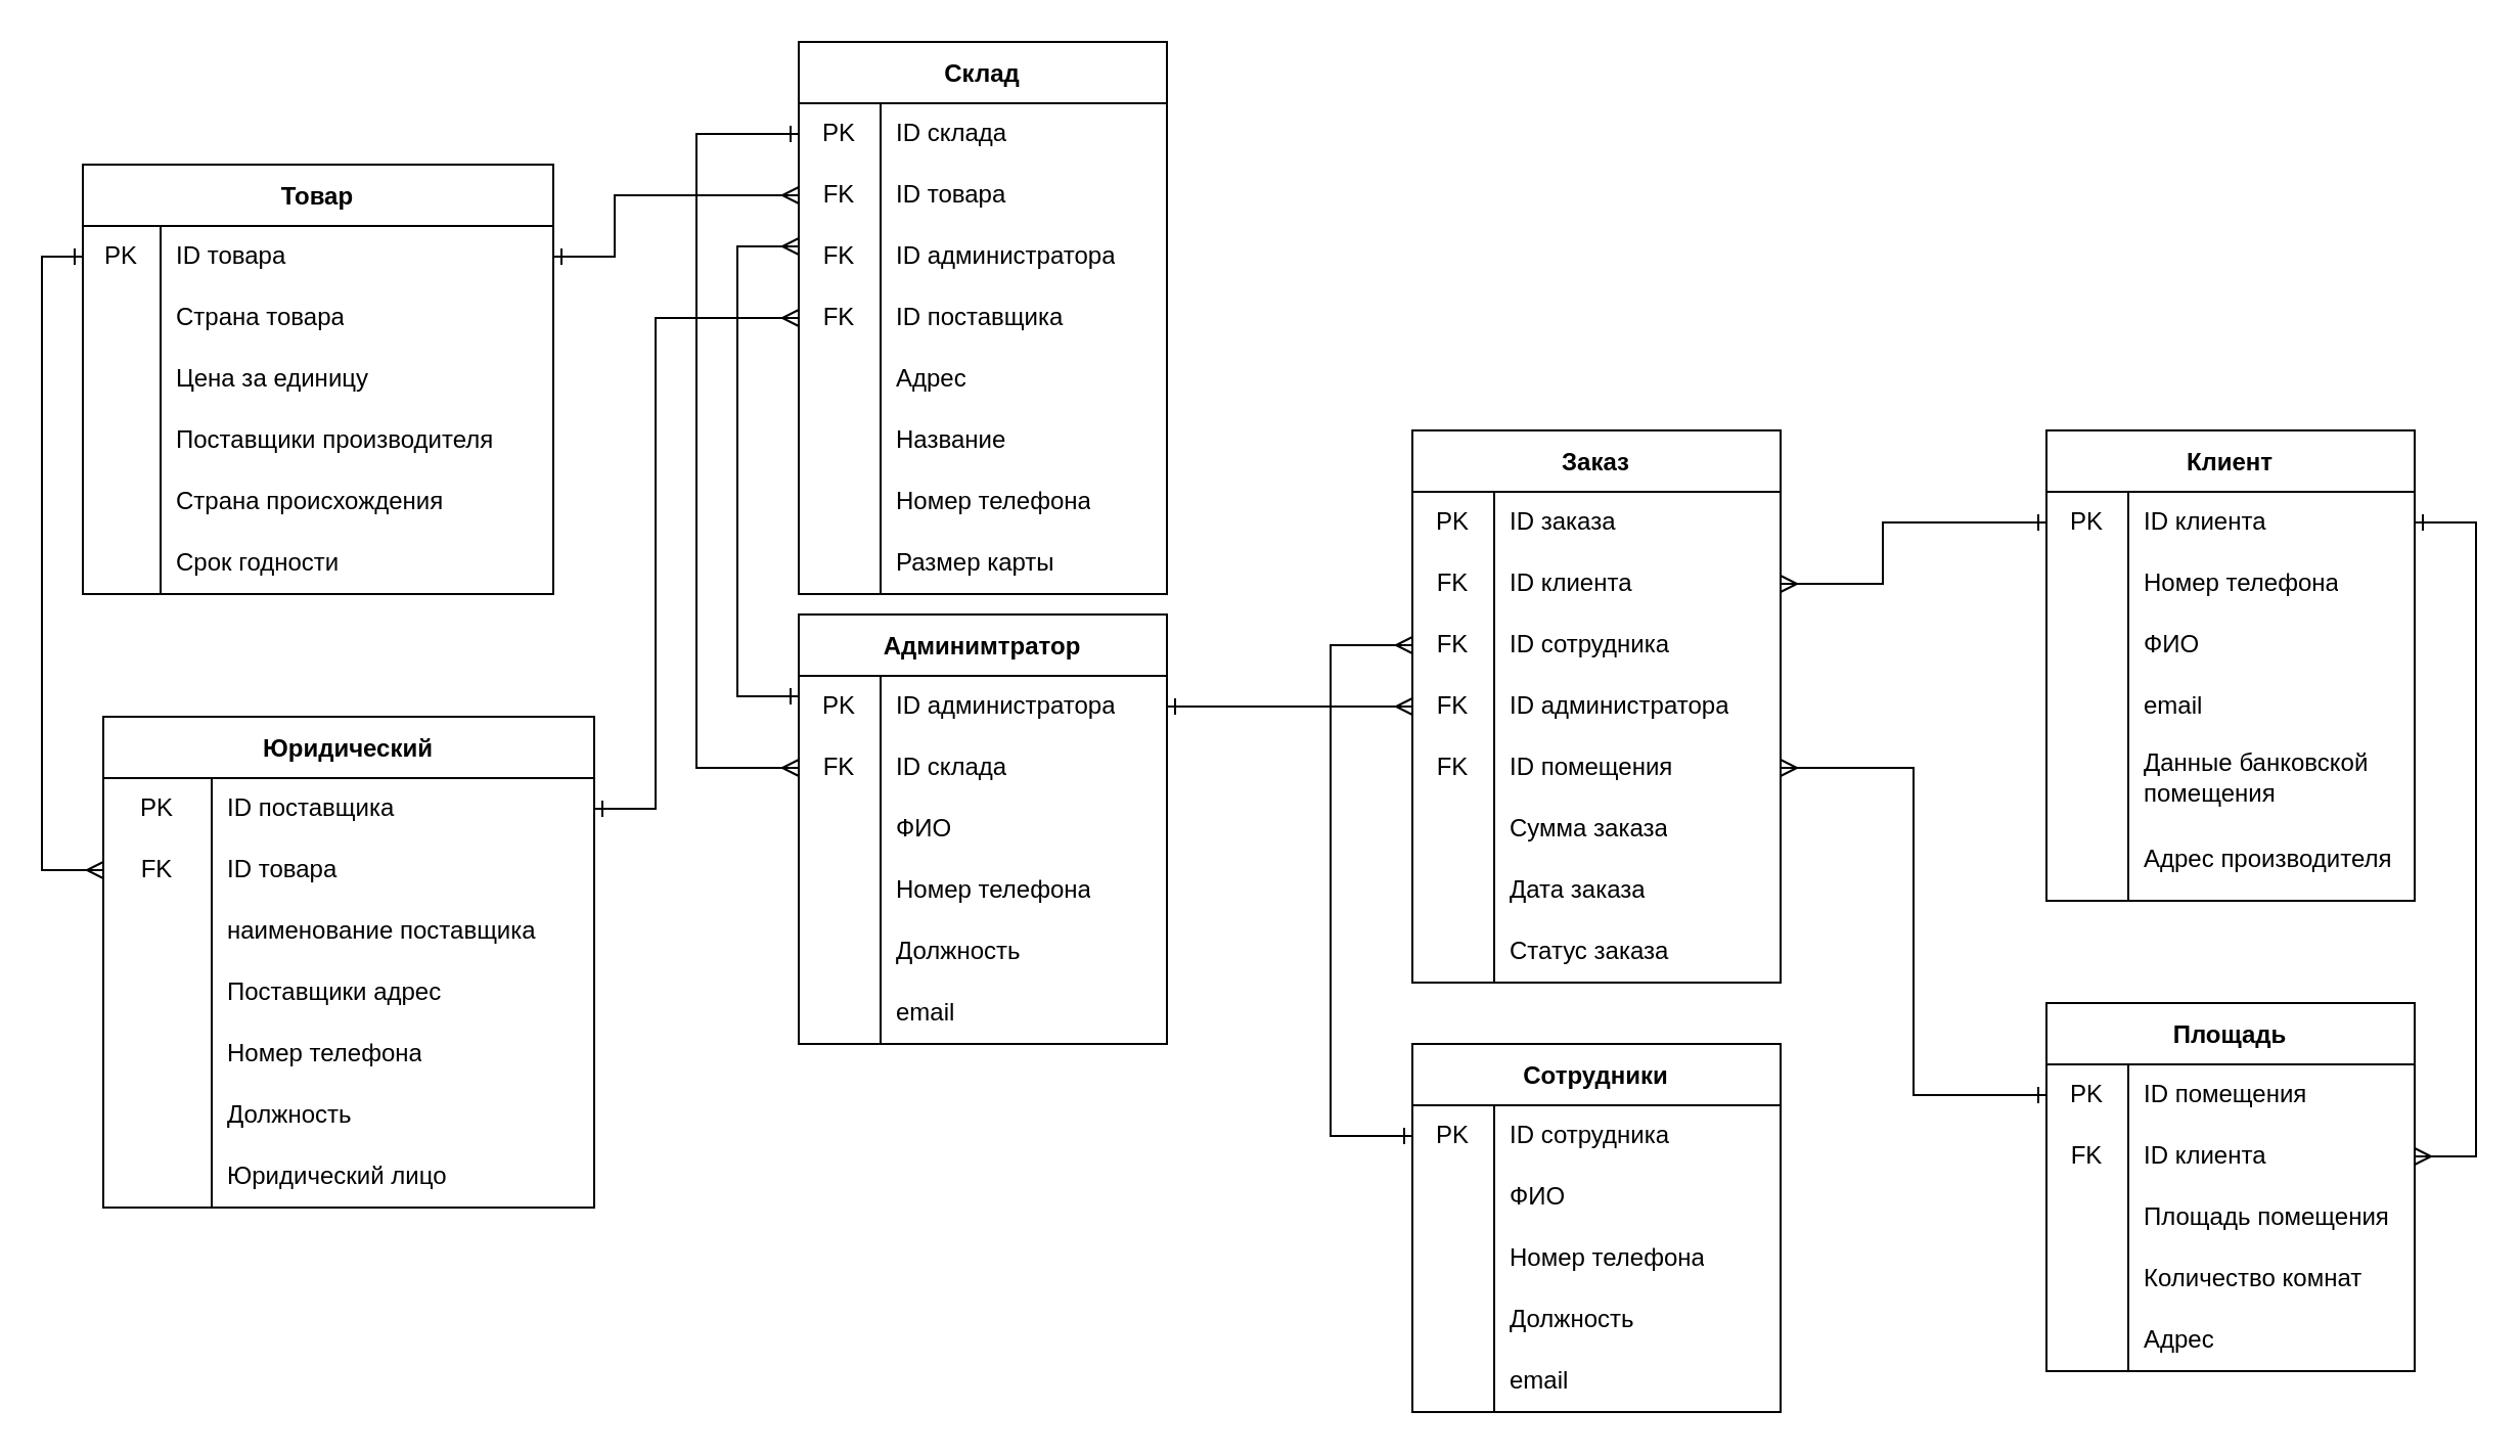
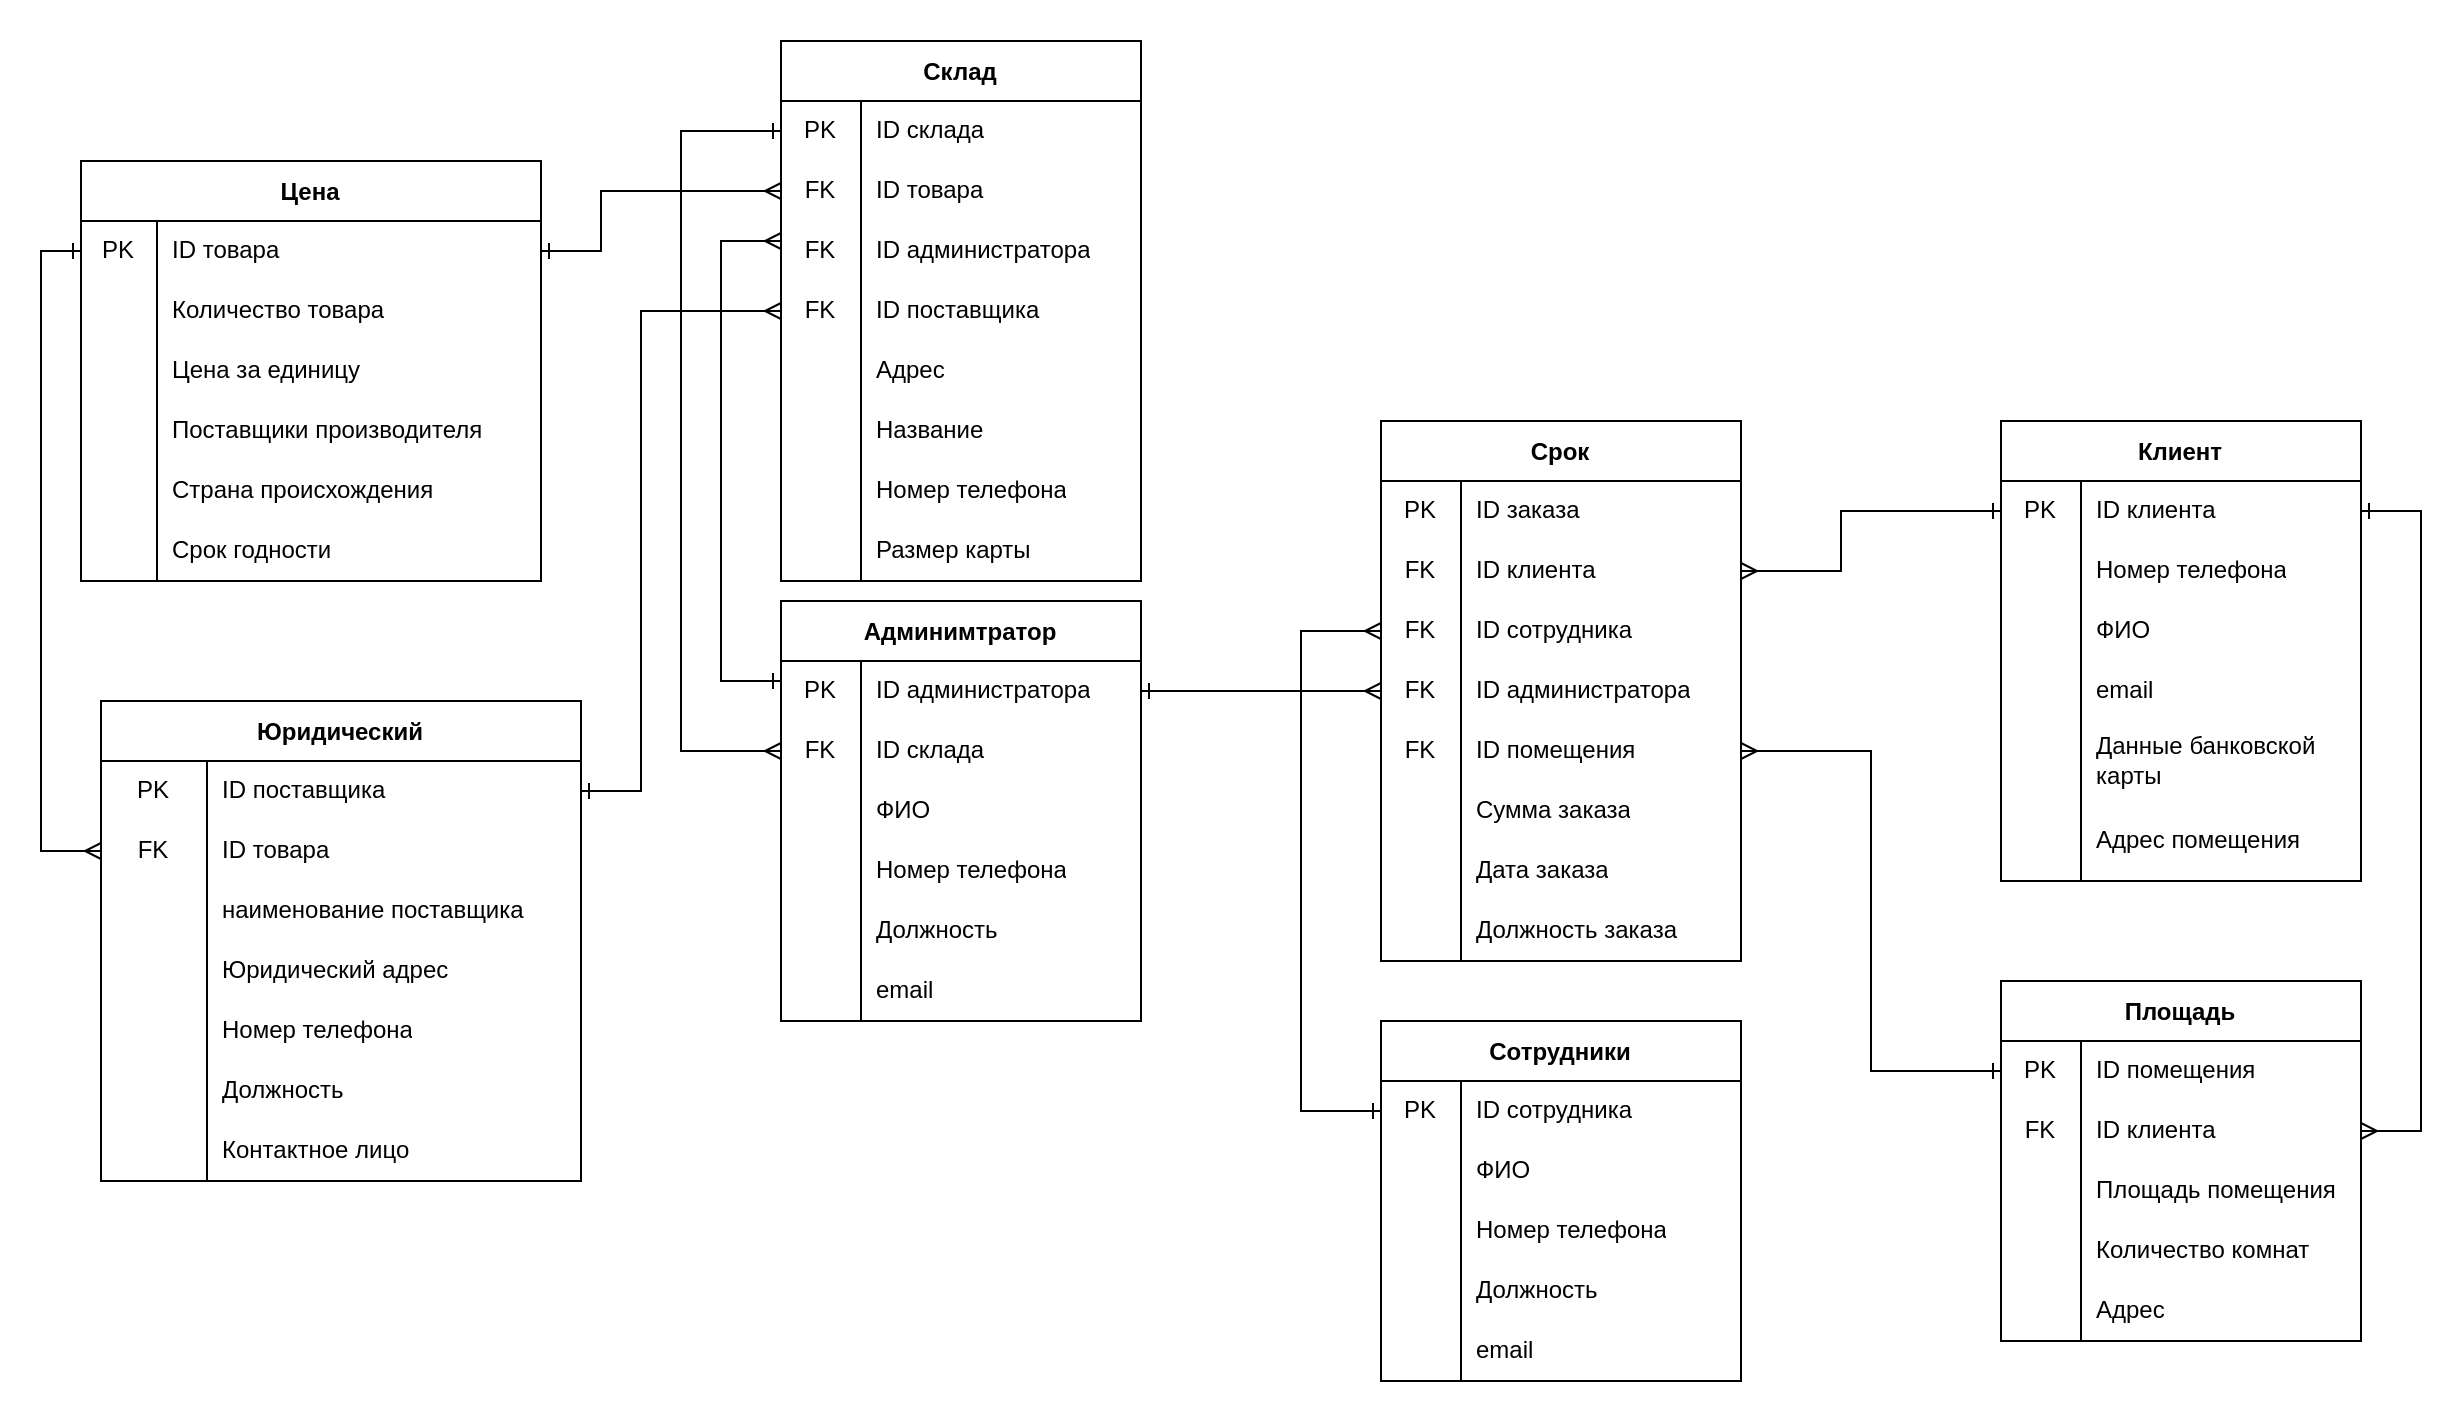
- <mxCell id="149" value="Товар" style="shape=table;startSize=30;container=1;collapsible=0;childLayout=tableLayout;fixedRows=1;rowLines=0;fontStyle=1;" vertex="1" parent="1"><mxGeometry x="40" y="80" width="230" height="210" as="geometry" /></mxCell>
+ <mxCell id="149" value="Цена" style="shape=table;startSize=30;container=1;collapsible=0;childLayout=tableLayout;fixedRows=1;rowLines=0;fontStyle=1;" vertex="1" parent="1"><mxGeometry x="40" y="80" width="230" height="210" as="geometry" /></mxCell>
- <mxCell id="155" value="Страна товара" style="shape=partialRectangle;html=1;whiteSpace=wrap;connectable=0;fillColor=none;top=0;left=0;bottom=0;right=0;align=left;spacingLeft=6;overflow=hidden;" vertex="1" parent="153"><mxGeometry x="38" width="192" height="30" as="geometry"><mxRectangle width="192" height="30" as="alternateBounds" /></mxGeometry></mxCell>
+ <mxCell id="155" value="Количество товара" style="shape=partialRectangle;html=1;whiteSpace=wrap;connectable=0;fillColor=none;top=0;left=0;bottom=0;right=0;align=left;spacingLeft=6;overflow=hidden;" vertex="1" parent="153"><mxGeometry x="38" width="192" height="30" as="geometry"><mxRectangle width="192" height="30" as="alternateBounds" /></mxGeometry></mxCell>
- <mxCell id="103" value="Заказ" style="shape=table;startSize=30;container=1;collapsible=0;childLayout=tableLayout;fixedRows=1;rowLines=0;fontStyle=1;" vertex="1" parent="1"><mxGeometry x="690" y="210" width="180" height="270" as="geometry" /></mxCell>
+ <mxCell id="103" value="Срок" style="shape=table;startSize=30;container=1;collapsible=0;childLayout=tableLayout;fixedRows=1;rowLines=0;fontStyle=1;" vertex="1" parent="1"><mxGeometry x="690" y="210" width="180" height="270" as="geometry" /></mxCell>
- <mxCell id="17" value="Данные банковской помещения" style="shape=partialRectangle;html=1;whiteSpace=wrap;connectable=0;fillColor=none;top=0;left=0;bottom=0;right=0;align=left;spacingLeft=6;overflow=hidden;" vertex="1" parent="15"><mxGeometry x="40" width="140" height="40" as="geometry"><mxRectangle width="140" height="40" as="alternateBounds" /></mxGeometry></mxCell>
+ <mxCell id="17" value="Данные банковской карты" style="shape=partialRectangle;html=1;whiteSpace=wrap;connectable=0;fillColor=none;top=0;left=0;bottom=0;right=0;align=left;spacingLeft=6;overflow=hidden;" vertex="1" parent="15"><mxGeometry x="40" width="140" height="40" as="geometry"><mxRectangle width="140" height="40" as="alternateBounds" /></mxGeometry></mxCell>
- <mxCell id="20" value="Адрес производителя" style="shape=partialRectangle;html=1;whiteSpace=wrap;connectable=0;fillColor=none;top=0;left=0;bottom=0;right=0;align=left;spacingLeft=6;overflow=hidden;" vertex="1" parent="18"><mxGeometry x="40" width="140" height="40" as="geometry"><mxRectangle width="140" height="40" as="alternateBounds" /></mxGeometry></mxCell>
+ <mxCell id="20" value="Адрес помещения" style="shape=partialRectangle;html=1;whiteSpace=wrap;connectable=0;fillColor=none;top=0;left=0;bottom=0;right=0;align=left;spacingLeft=6;overflow=hidden;" vertex="1" parent="18"><mxGeometry x="40" width="140" height="40" as="geometry"><mxRectangle width="140" height="40" as="alternateBounds" /></mxGeometry></mxCell>
- <mxCell id="127" value="Статус заказа" style="shape=partialRectangle;html=1;whiteSpace=wrap;connectable=0;fillColor=none;top=0;left=0;bottom=0;right=0;align=left;spacingLeft=6;overflow=hidden;" vertex="1" parent="125"><mxGeometry x="40" width="140" height="30" as="geometry"><mxRectangle width="140" height="30" as="alternateBounds" /></mxGeometry></mxCell>
+ <mxCell id="127" value="Должность заказа" style="shape=partialRectangle;html=1;whiteSpace=wrap;connectable=0;fillColor=none;top=0;left=0;bottom=0;right=0;align=left;spacingLeft=6;overflow=hidden;" vertex="1" parent="125"><mxGeometry x="40" width="140" height="30" as="geometry"><mxRectangle width="140" height="30" as="alternateBounds" /></mxGeometry></mxCell>
- <mxCell id="77" value="Поставщики адрес" style="shape=partialRectangle;html=1;whiteSpace=wrap;connectable=0;fillColor=none;top=0;left=0;bottom=0;right=0;align=left;spacingLeft=6;overflow=hidden;" vertex="1" parent="75"><mxGeometry x="53" width="187" height="30" as="geometry"><mxRectangle width="187" height="30" as="alternateBounds" /></mxGeometry></mxCell>
+ <mxCell id="77" value="Юридический адрес" style="shape=partialRectangle;html=1;whiteSpace=wrap;connectable=0;fillColor=none;top=0;left=0;bottom=0;right=0;align=left;spacingLeft=6;overflow=hidden;" vertex="1" parent="75"><mxGeometry x="53" width="187" height="30" as="geometry"><mxRectangle width="187" height="30" as="alternateBounds" /></mxGeometry></mxCell>
- <mxCell id="86" value="Юридический лицо" style="shape=partialRectangle;html=1;whiteSpace=wrap;connectable=0;fillColor=none;top=0;left=0;bottom=0;right=0;align=left;spacingLeft=6;overflow=hidden;" vertex="1" parent="84"><mxGeometry x="53" width="187" height="30" as="geometry"><mxRectangle width="187" height="30" as="alternateBounds" /></mxGeometry></mxCell>
+ <mxCell id="86" value="Контактное лицо" style="shape=partialRectangle;html=1;whiteSpace=wrap;connectable=0;fillColor=none;top=0;left=0;bottom=0;right=0;align=left;spacingLeft=6;overflow=hidden;" vertex="1" parent="84"><mxGeometry x="53" width="187" height="30" as="geometry"><mxRectangle width="187" height="30" as="alternateBounds" /></mxGeometry></mxCell>
